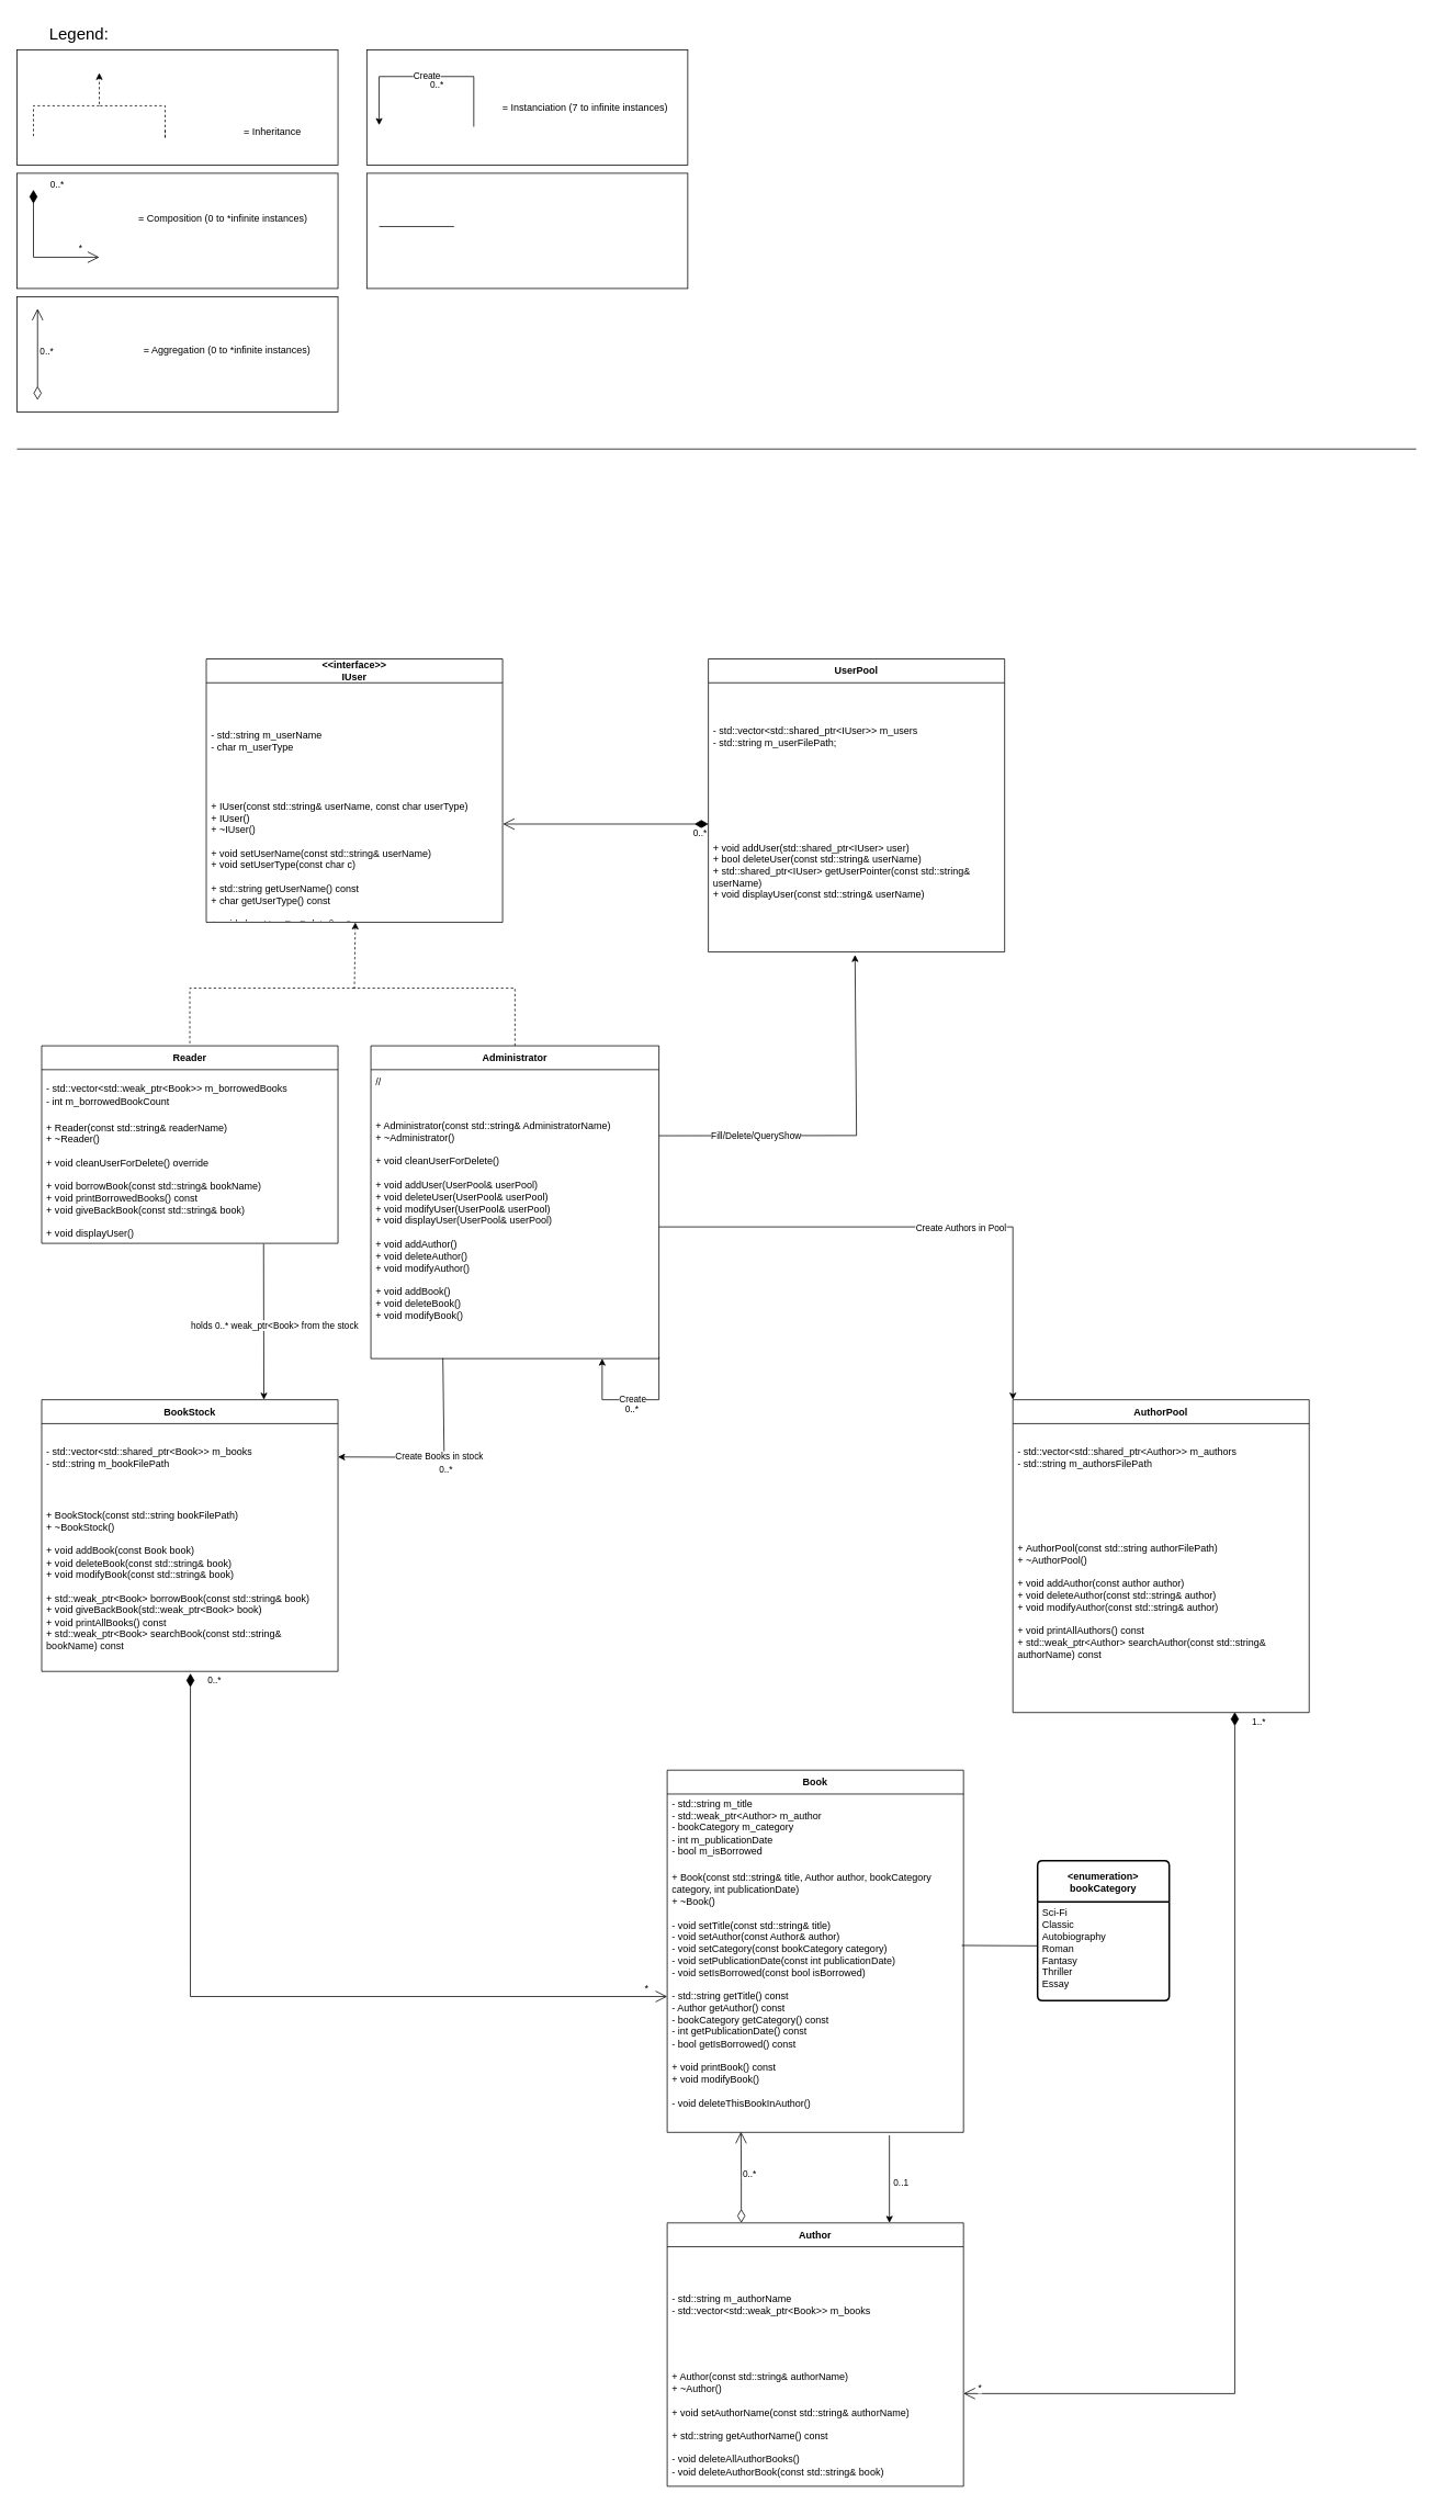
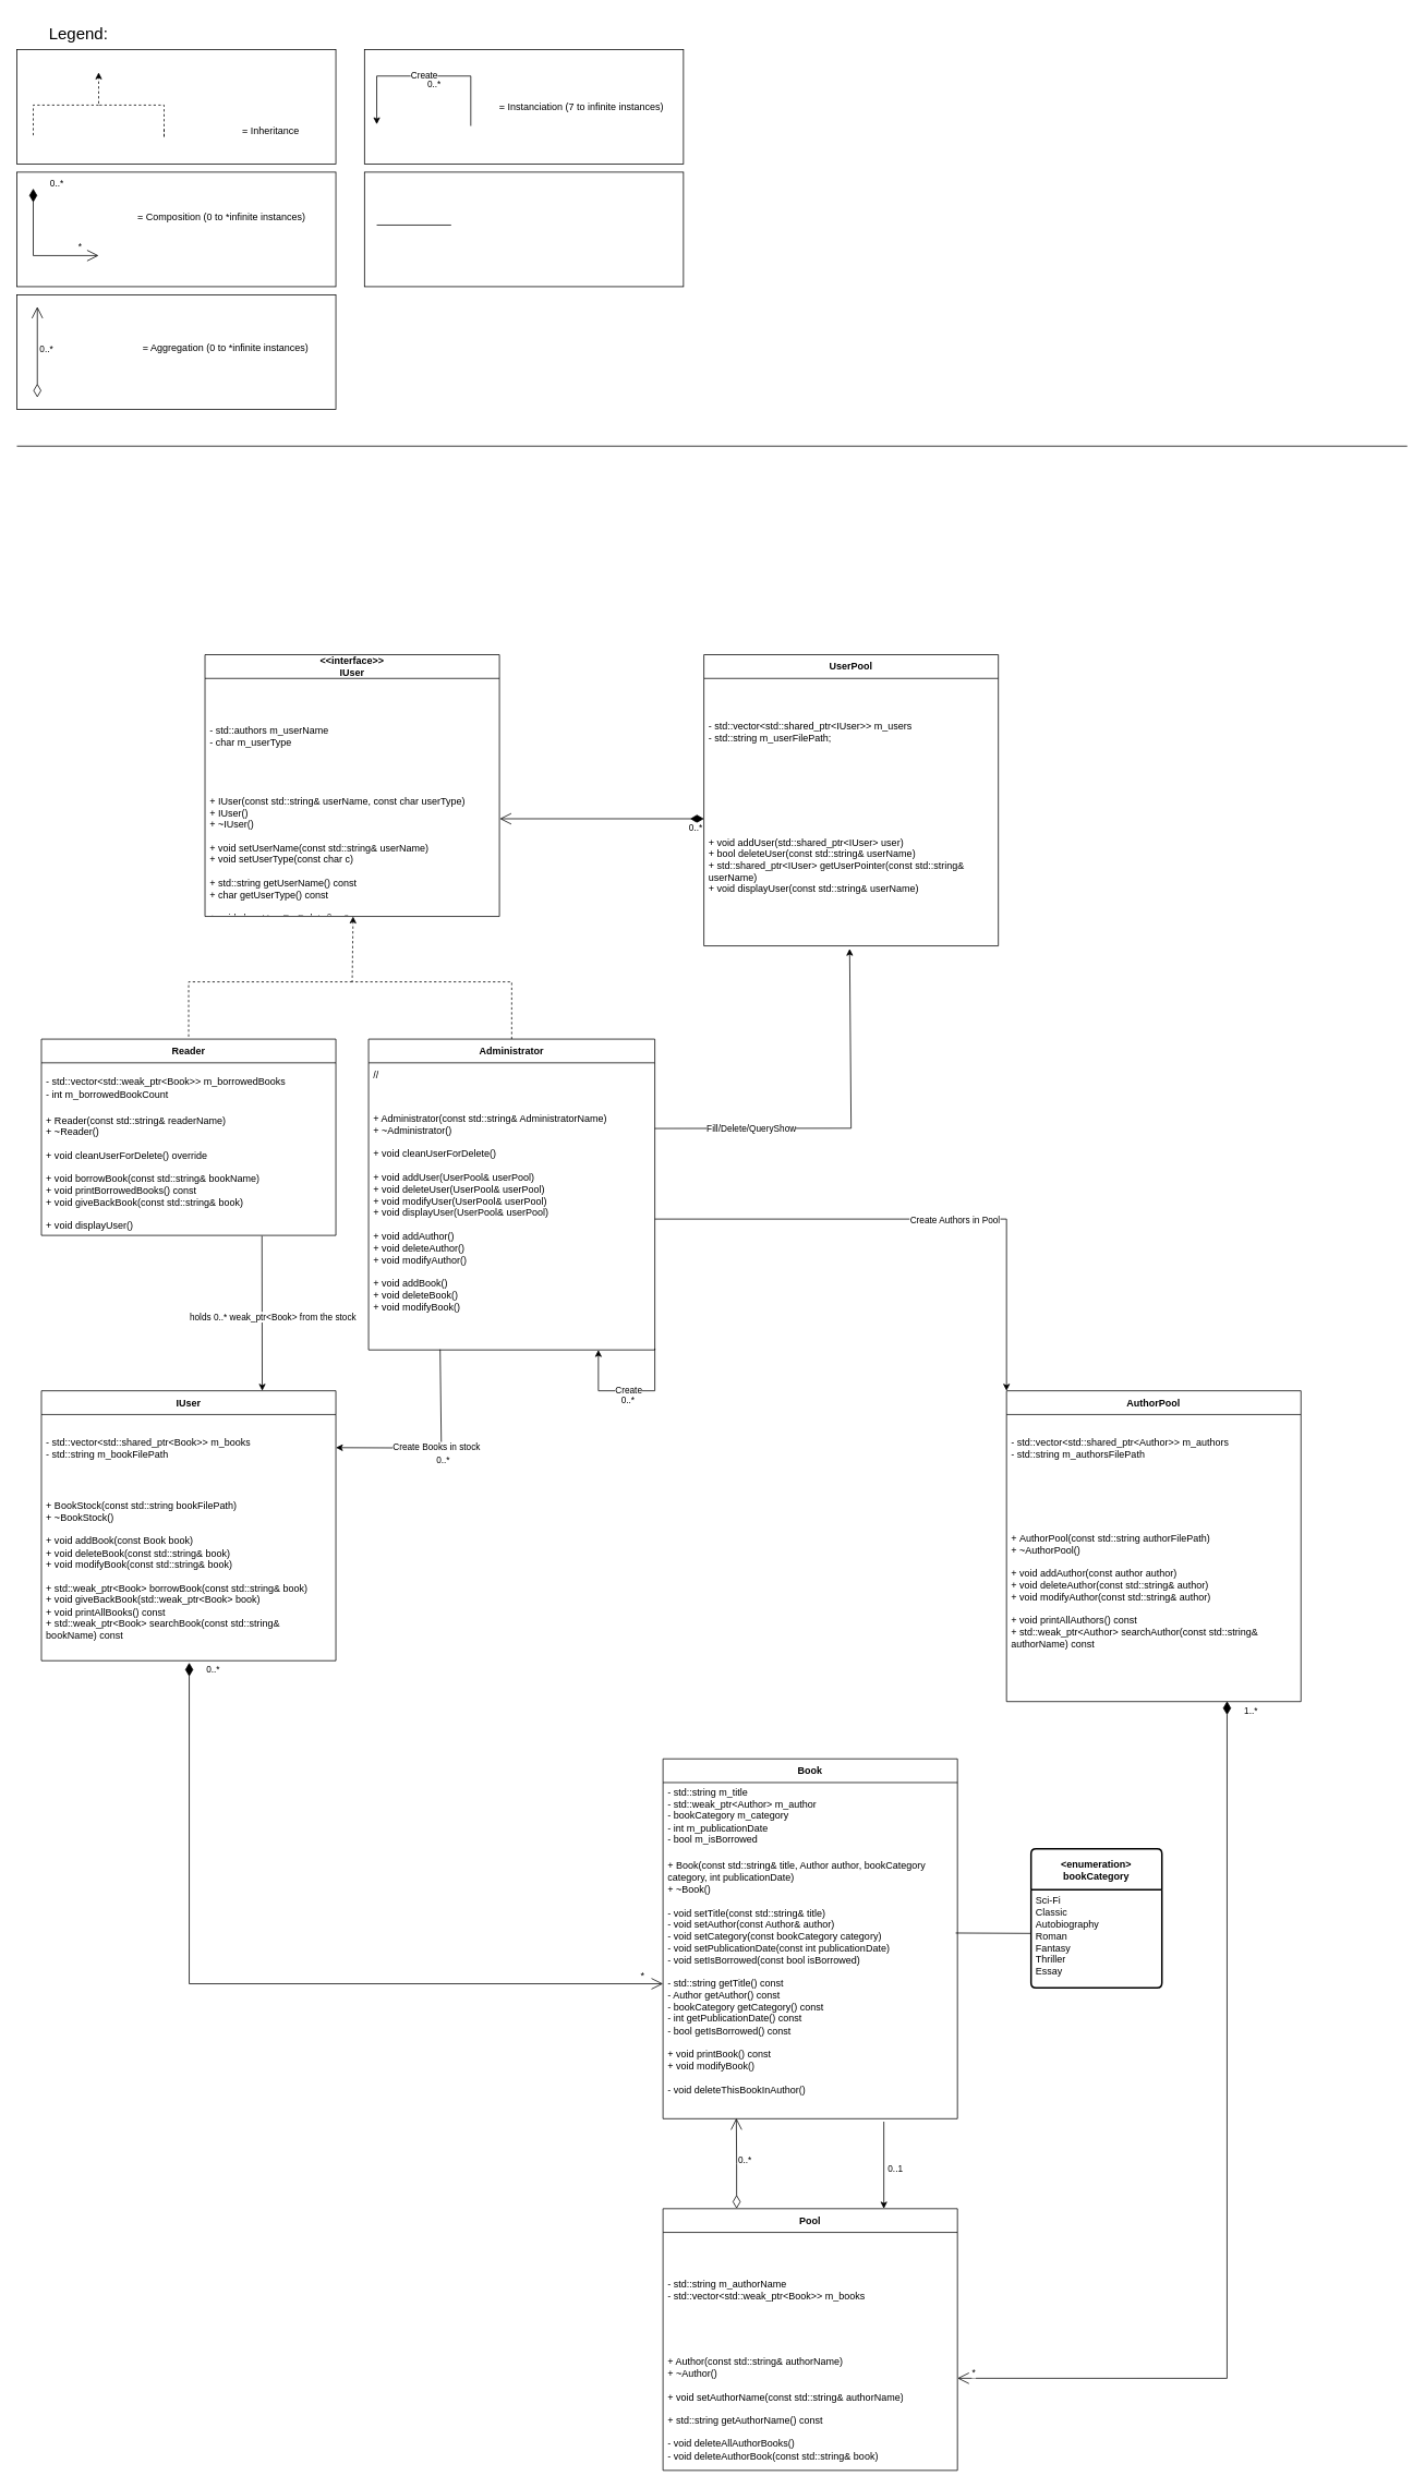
- <mxCell id="20" value="- std::string m_userName&lt;div&gt;- char m_userType&lt;/div&gt;" style="text;html=1;strokeColor=none;fillColor=none;align=left;verticalAlign=middle;spacingLeft=4;spacingRight=4;overflow=hidden;rotatable=0;points=[[0,0.5],[1,0.5]];portConstraint=eastwest;whiteSpace=wrap;" parent="19" vertex="1"><mxGeometry y="29" width="360" height="141" as="geometry" /></mxCell>
+ <mxCell id="20" value="- std::authors m_userName&lt;div&gt;- char m_userType&lt;/div&gt;" style="text;html=1;strokeColor=none;fillColor=none;align=left;verticalAlign=middle;spacingLeft=4;spacingRight=4;overflow=hidden;rotatable=0;points=[[0,0.5],[1,0.5]];portConstraint=eastwest;whiteSpace=wrap;" parent="19" vertex="1"><mxGeometry y="29" width="360" height="141" as="geometry" /></mxCell>
- <mxCell id="33" value="BookStock" style="swimlane;fontStyle=1;align=center;verticalAlign=middle;childLayout=stackLayout;horizontal=1;startSize=29;horizontalStack=0;resizeParent=1;resizeParentMax=0;resizeLast=0;collapsible=0;marginBottom=0;html=1;whiteSpace=wrap;" parent="1" vertex="1"><mxGeometry x="50" y="1700" width="360" height="330" as="geometry" /></mxCell>
+ <mxCell id="33" value="IUser" style="swimlane;fontStyle=1;align=center;verticalAlign=middle;childLayout=stackLayout;horizontal=1;startSize=29;horizontalStack=0;resizeParent=1;resizeParentMax=0;resizeLast=0;collapsible=0;marginBottom=0;html=1;whiteSpace=wrap;" parent="1" vertex="1"><mxGeometry x="50" y="1700" width="360" height="330" as="geometry" /></mxCell>
- <mxCell id="12" value="Author" style="swimlane;fontStyle=1;align=center;verticalAlign=middle;childLayout=stackLayout;horizontal=1;startSize=29;horizontalStack=0;resizeParent=1;resizeParentMax=0;resizeLast=0;collapsible=0;marginBottom=0;html=1;whiteSpace=wrap;" parent="1" vertex="1"><mxGeometry x="810" y="2700" width="360" height="320" as="geometry" /></mxCell>
+ <mxCell id="12" value="Pool" style="swimlane;fontStyle=1;align=center;verticalAlign=middle;childLayout=stackLayout;horizontal=1;startSize=29;horizontalStack=0;resizeParent=1;resizeParentMax=0;resizeLast=0;collapsible=0;marginBottom=0;html=1;whiteSpace=wrap;" parent="1" vertex="1"><mxGeometry x="810" y="2700" width="360" height="320" as="geometry" /></mxCell>
